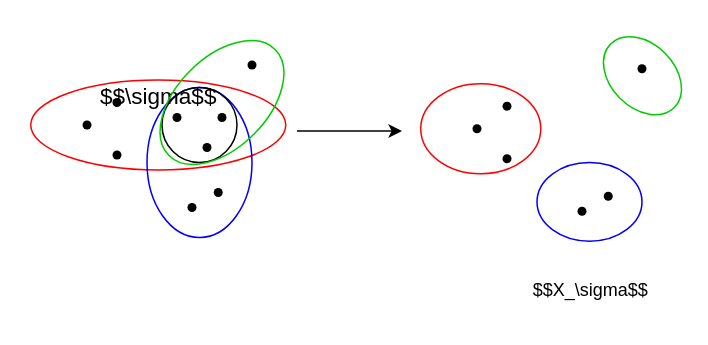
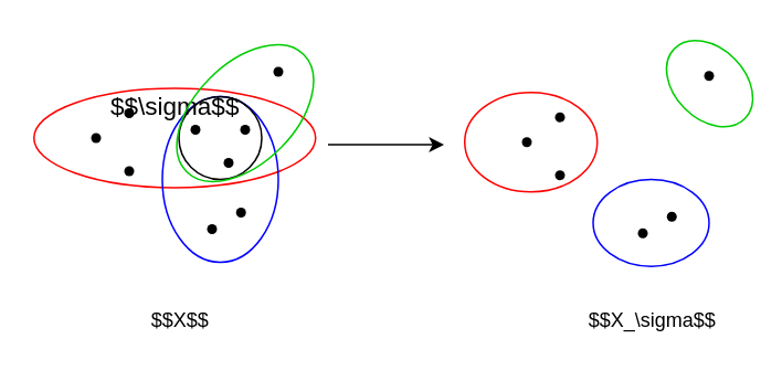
+ <mxCell id="26" value="$$X$$" style="text;html=1;align=center;verticalAlign=middle;resizable=0;points=[];autosize=1;strokeColor=none;fillColor=none;" vertex="1" parent="1"><mxGeometry x="77.5" y="177.83" width="60" height="30" as="geometry" /></mxCell>
